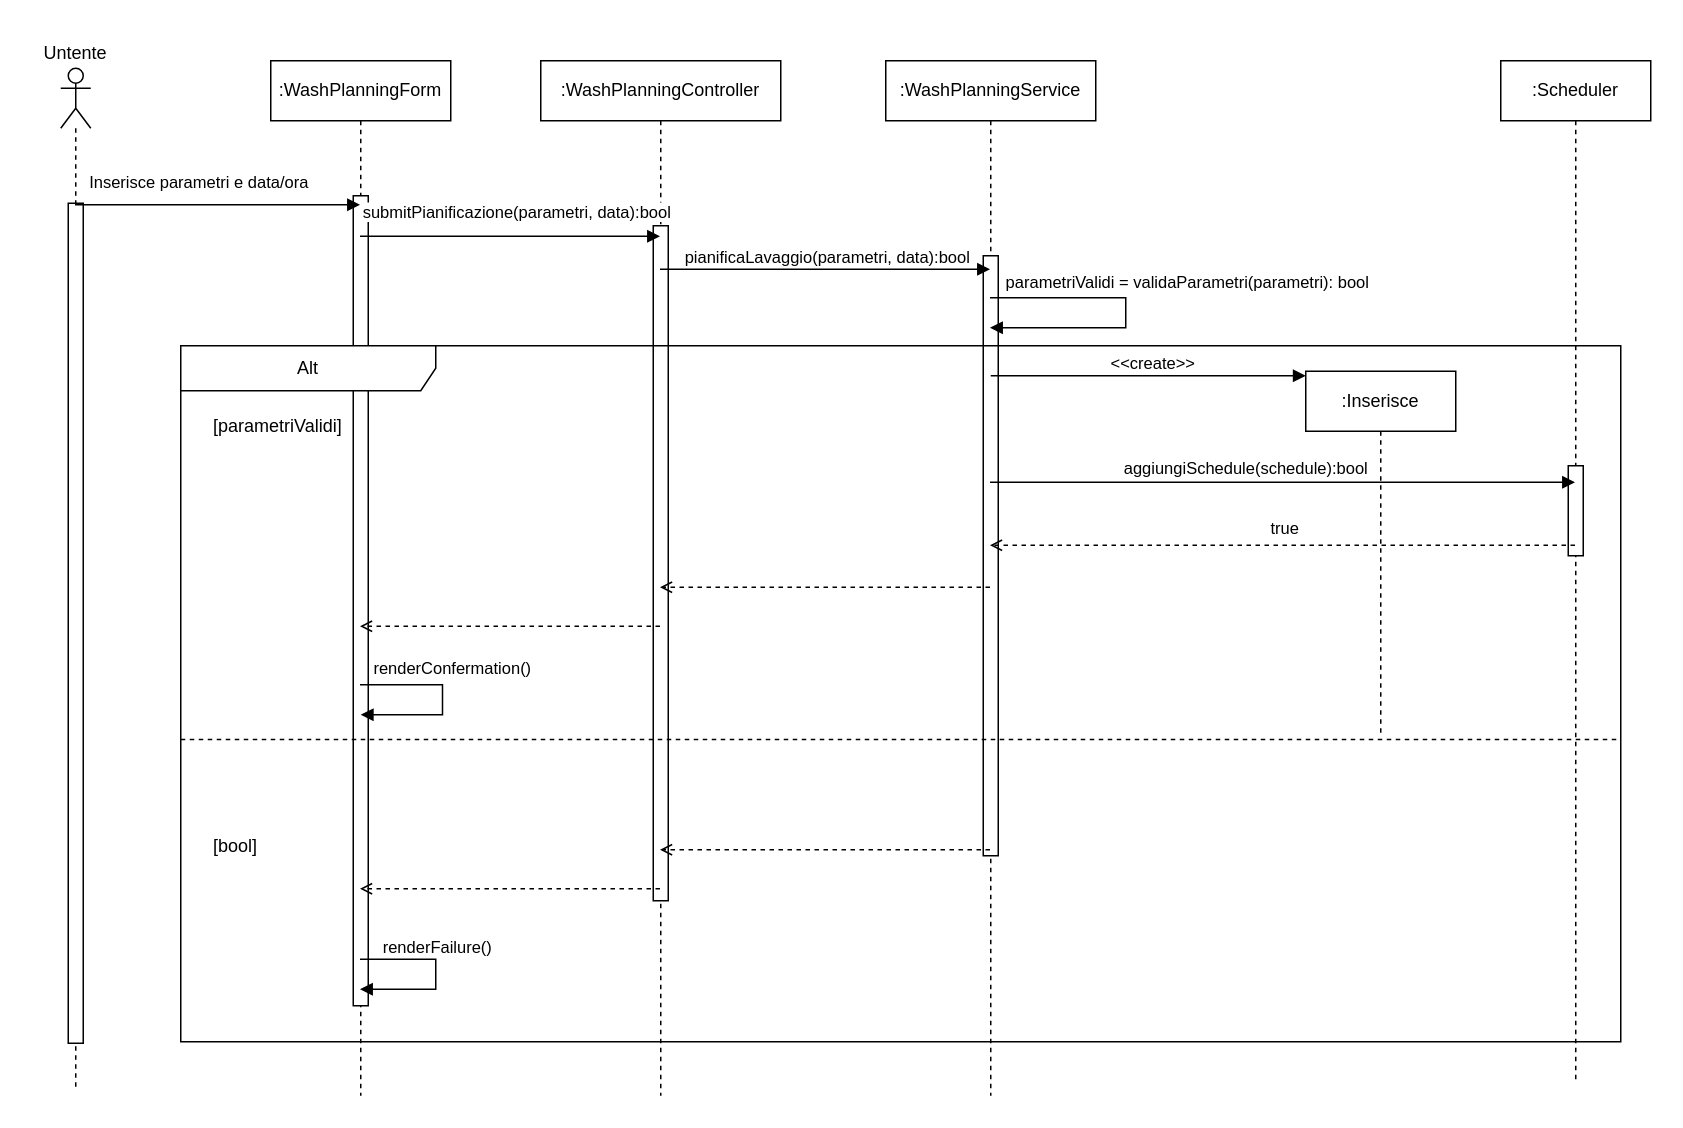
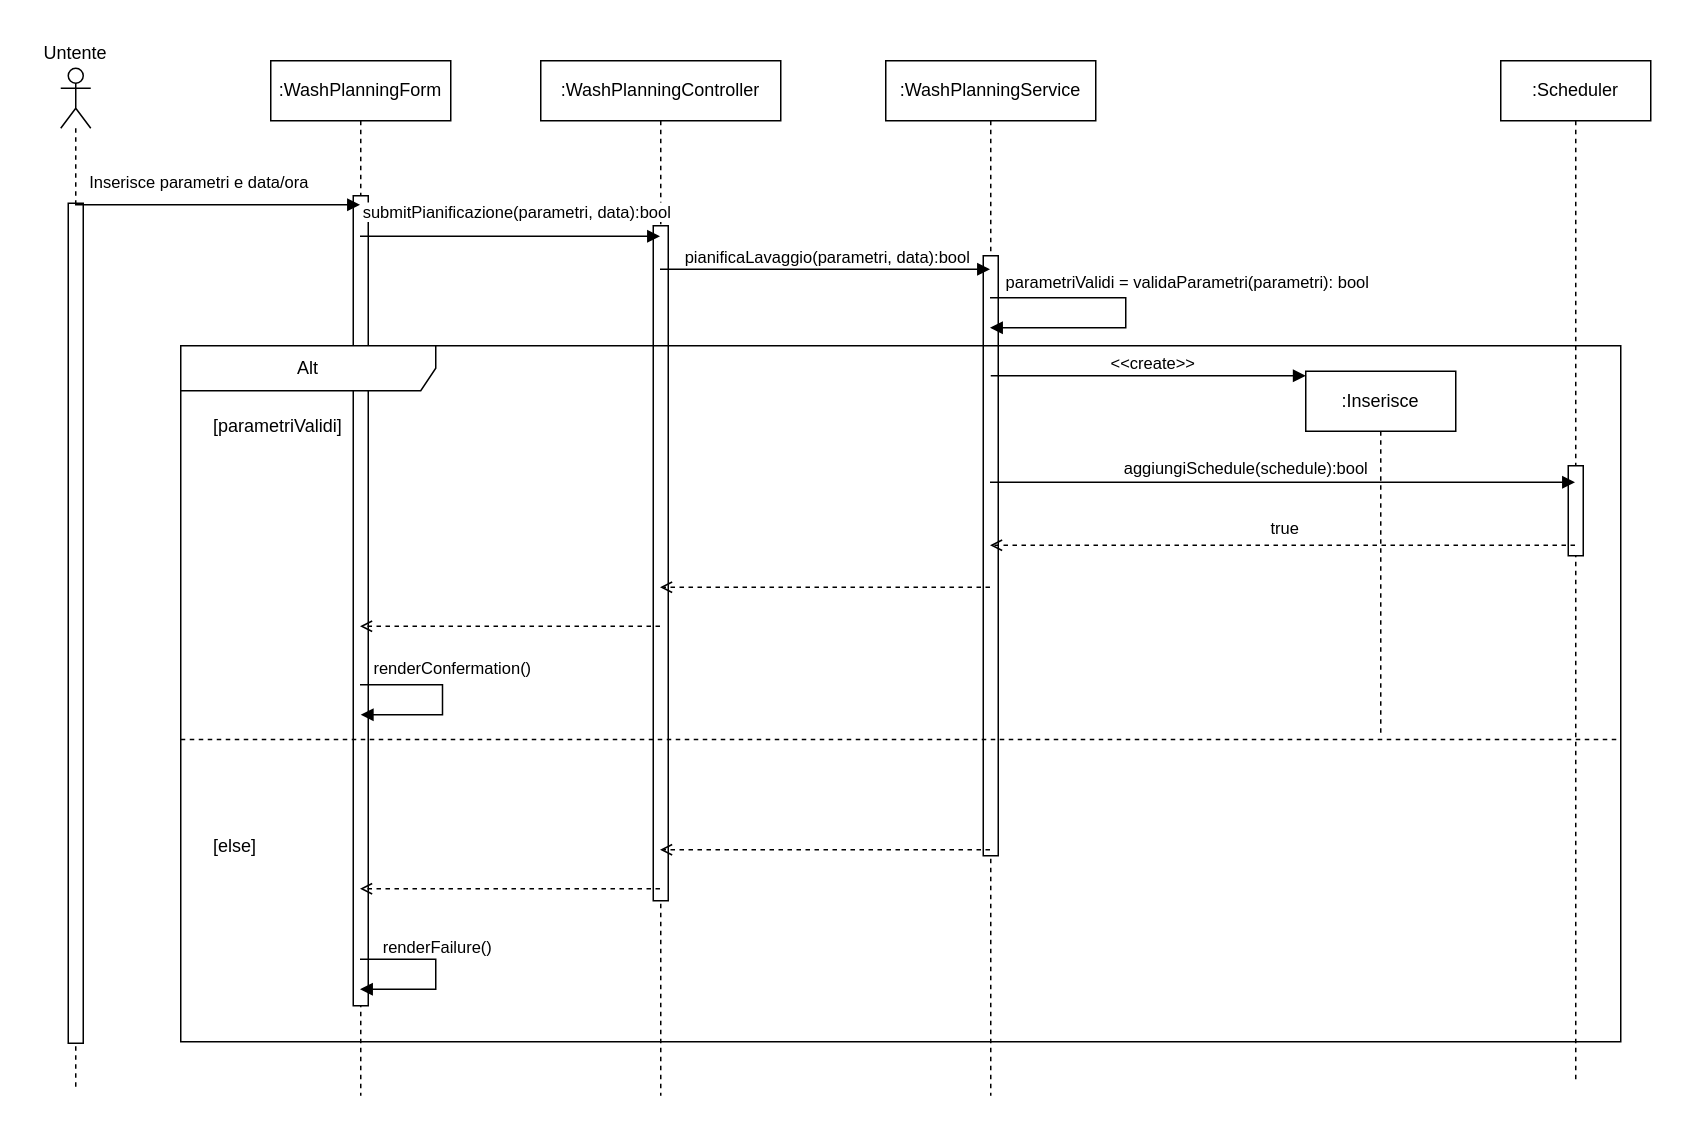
- <mxCell id="20" value="[bool]" style="line;strokeWidth=1;dashed=1;labelPosition=center;verticalLabelPosition=bottom;align=left;verticalAlign=top;spacingLeft=20;spacingTop=15;html=1;whiteSpace=wrap;" parent="18" vertex="1"><mxGeometry y="220" width="960" height="85" as="geometry" /></mxCell>
+ <mxCell id="20" value="[else]" style="line;strokeWidth=1;dashed=1;labelPosition=center;verticalLabelPosition=bottom;align=left;verticalAlign=top;spacingLeft=20;spacingTop=15;html=1;whiteSpace=wrap;" parent="18" vertex="1"><mxGeometry y="220" width="960" height="85" as="geometry" /></mxCell>
